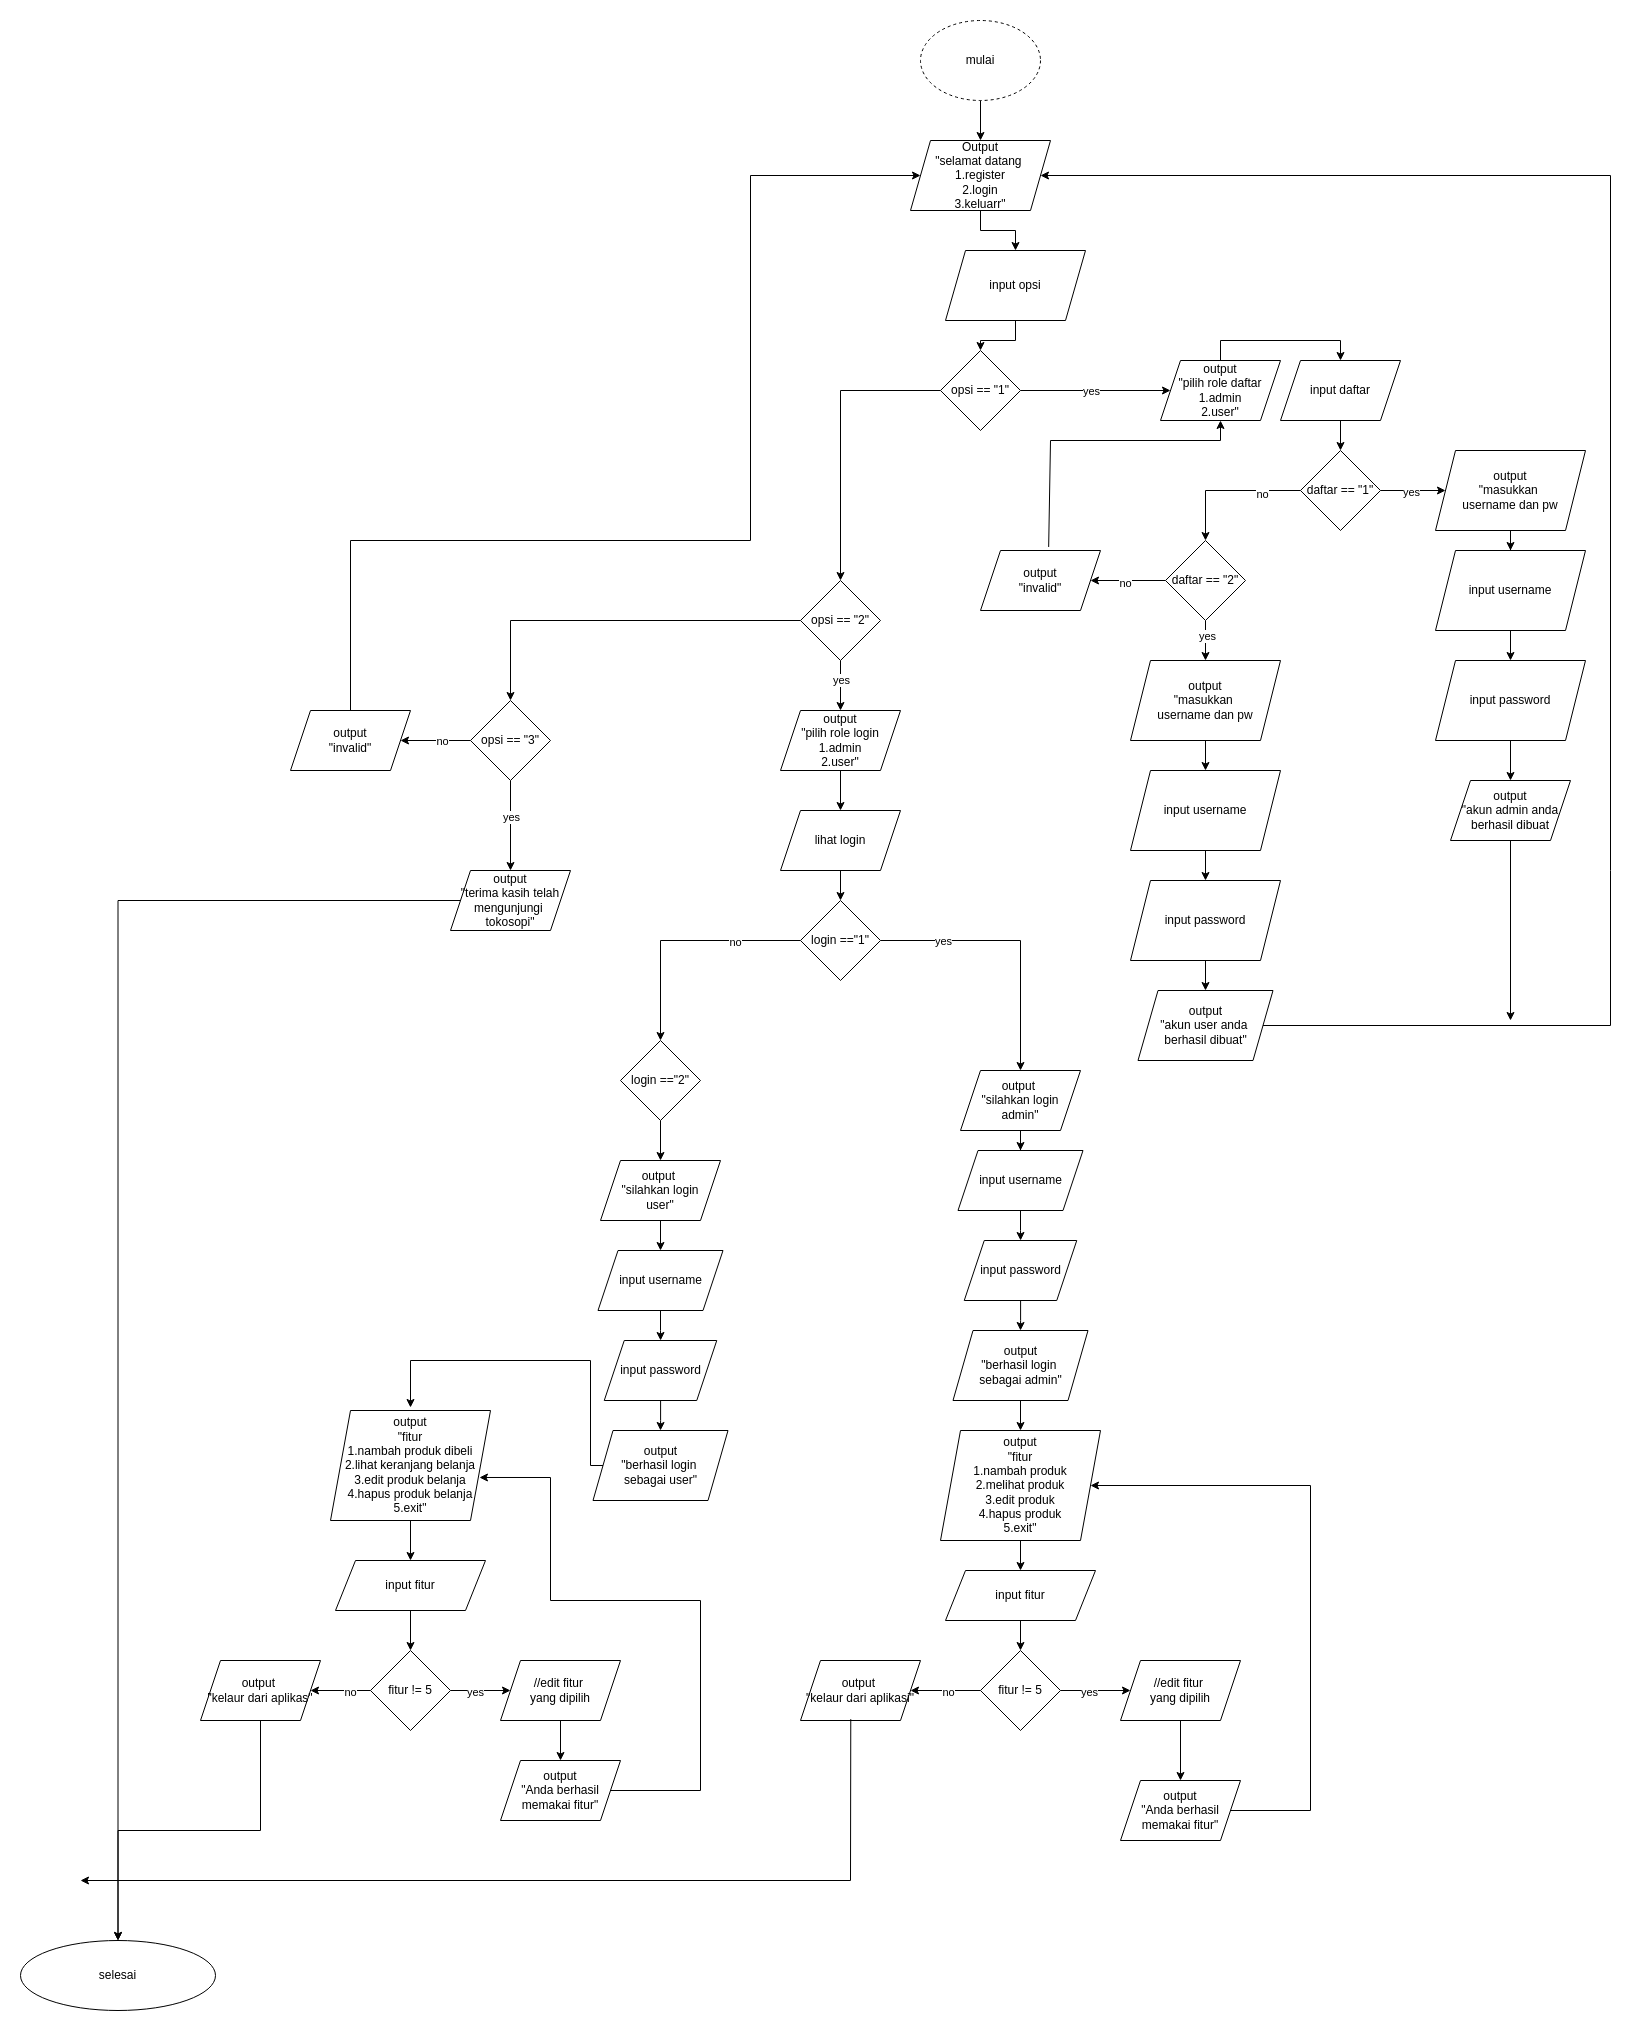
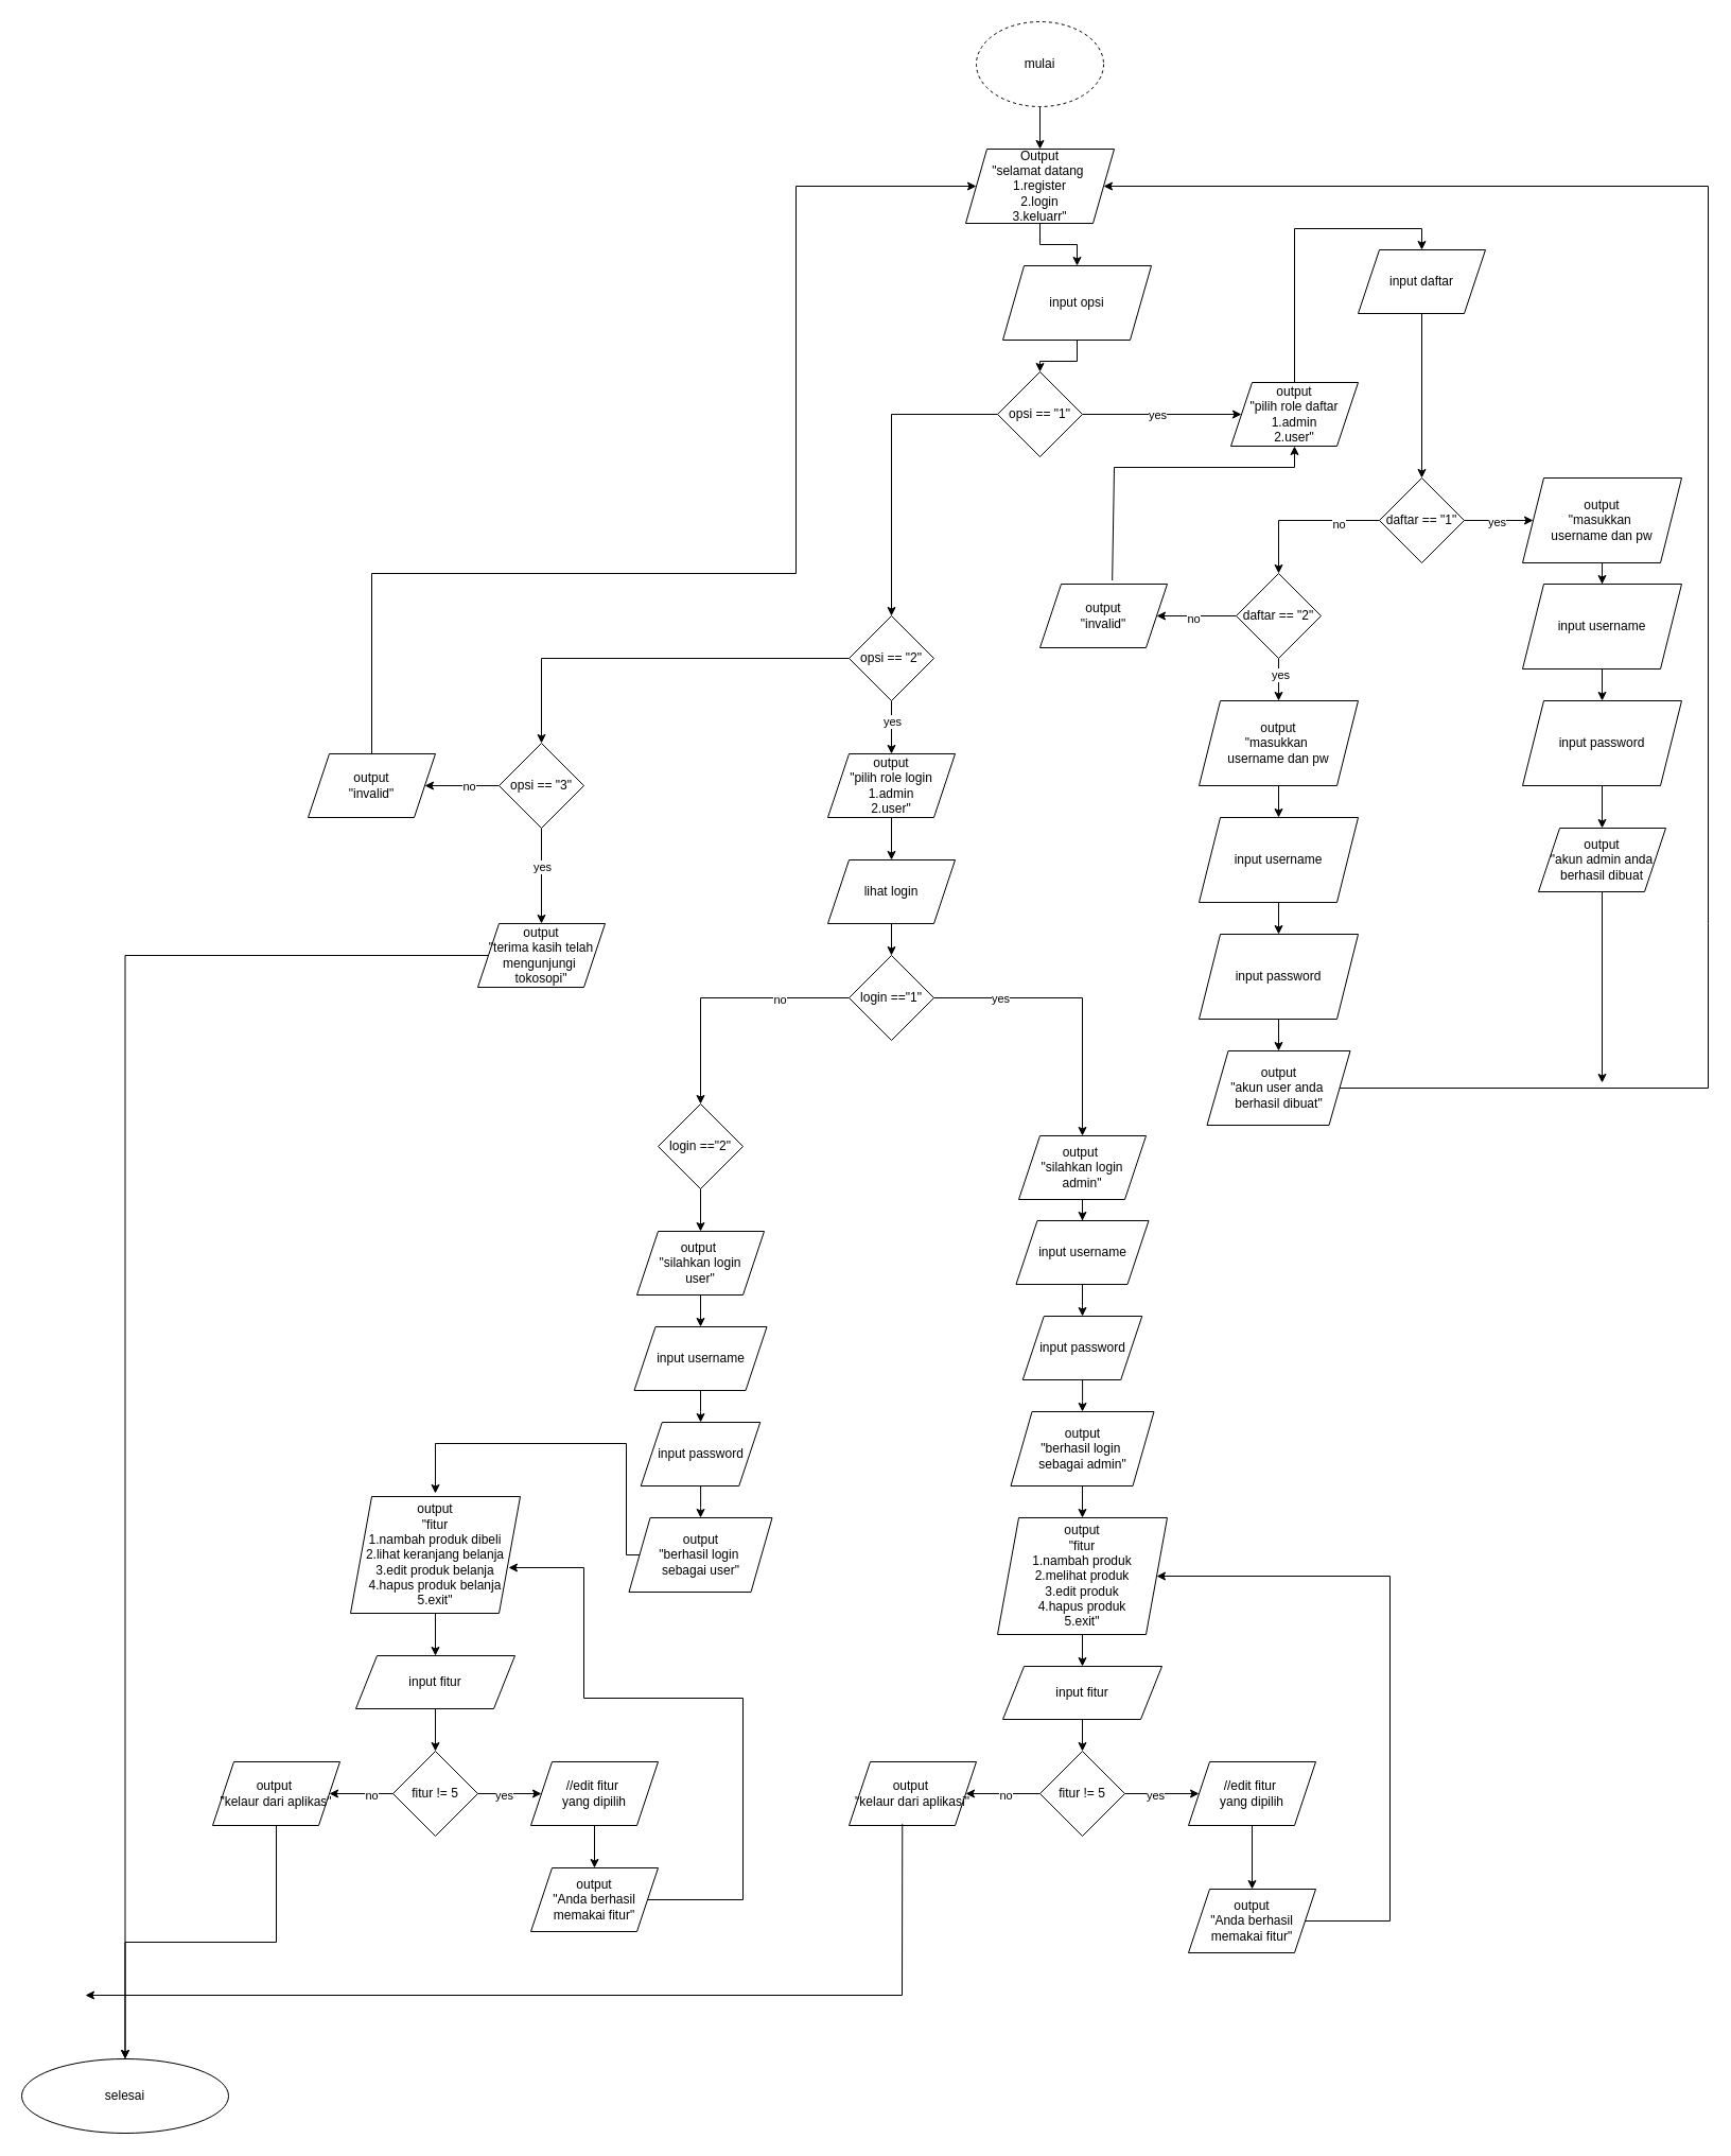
- <mxCell id="49" value="input daftar" style="shape=parallelogram;perimeter=parallelogramPerimeter;whiteSpace=wrap;html=1;fixedSize=1;" vertex="1" parent="1"><mxGeometry x="1280" y="360" width="120" height="60" as="geometry" /></mxCell>
+ <mxCell id="49" value="input daftar" style="shape=parallelogram;perimeter=parallelogramPerimeter;whiteSpace=wrap;html=1;fixedSize=1;" vertex="1" parent="1"><mxGeometry x="1280" y="235" width="120" height="60" as="geometry" /></mxCell>
